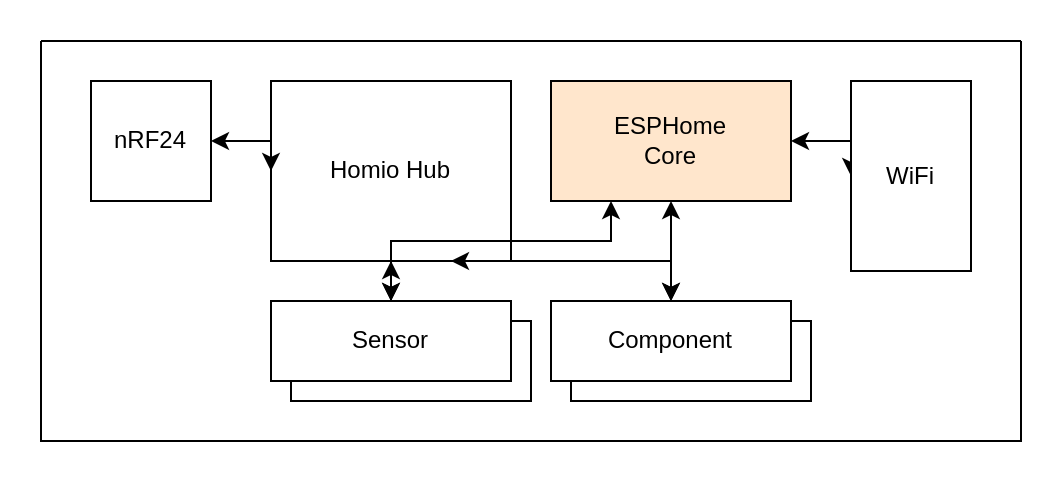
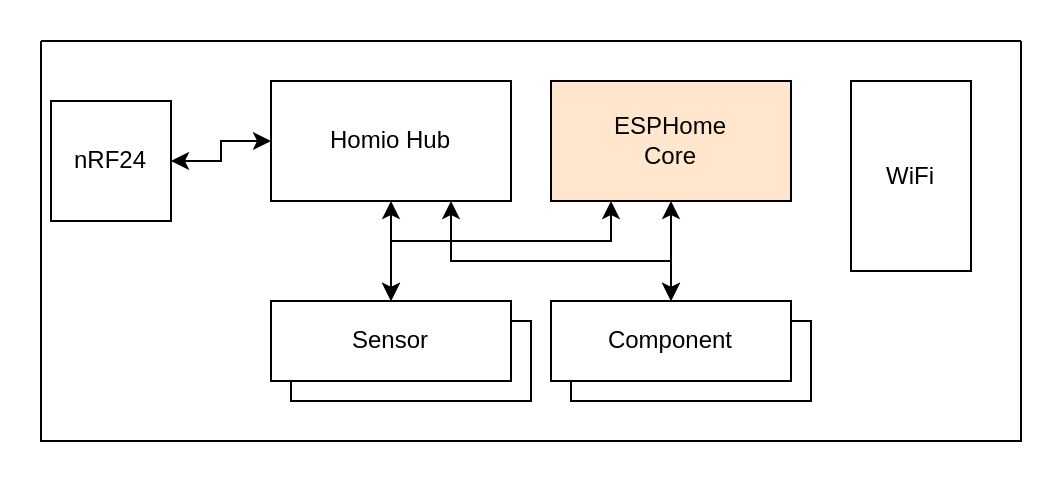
- <mxCell id="15" value="nRF24" style="rounded=0;whiteSpace=wrap;html=1;" vertex="1" parent="2"><mxGeometry x="25" y="20" width="60" height="60" as="geometry" /></mxCell>
+ <mxCell id="15" value="nRF24" style="rounded=0;whiteSpace=wrap;html=1;" vertex="1" parent="2"><mxGeometry x="5" y="30" width="60" height="60" as="geometry" /></mxCell>
- <mxCell id="10" style="edgeStyle=orthogonalEdgeStyle;rounded=0;orthogonalLoop=1;jettySize=auto;html=1;exitX=1;exitY=0.5;exitDx=0;exitDy=0;entryX=0;entryY=0.5;entryDx=0;entryDy=0;startArrow=classic;startFill=1;" edge="1" parent="2" source="11" target="16"><mxGeometry relative="1" as="geometry" /></mxCell>
- <mxCell id="5" value="Homio Hub" style="rounded=0;whiteSpace=wrap;html=1;" vertex="1" parent="2"><mxGeometry x="115" y="20" width="120" height="90" as="geometry" /></mxCell>
+ <mxCell id="5" value="Homio Hub" style="rounded=0;whiteSpace=wrap;html=1;" vertex="1" parent="2"><mxGeometry x="115" y="20" width="120" height="60" as="geometry" /></mxCell>
